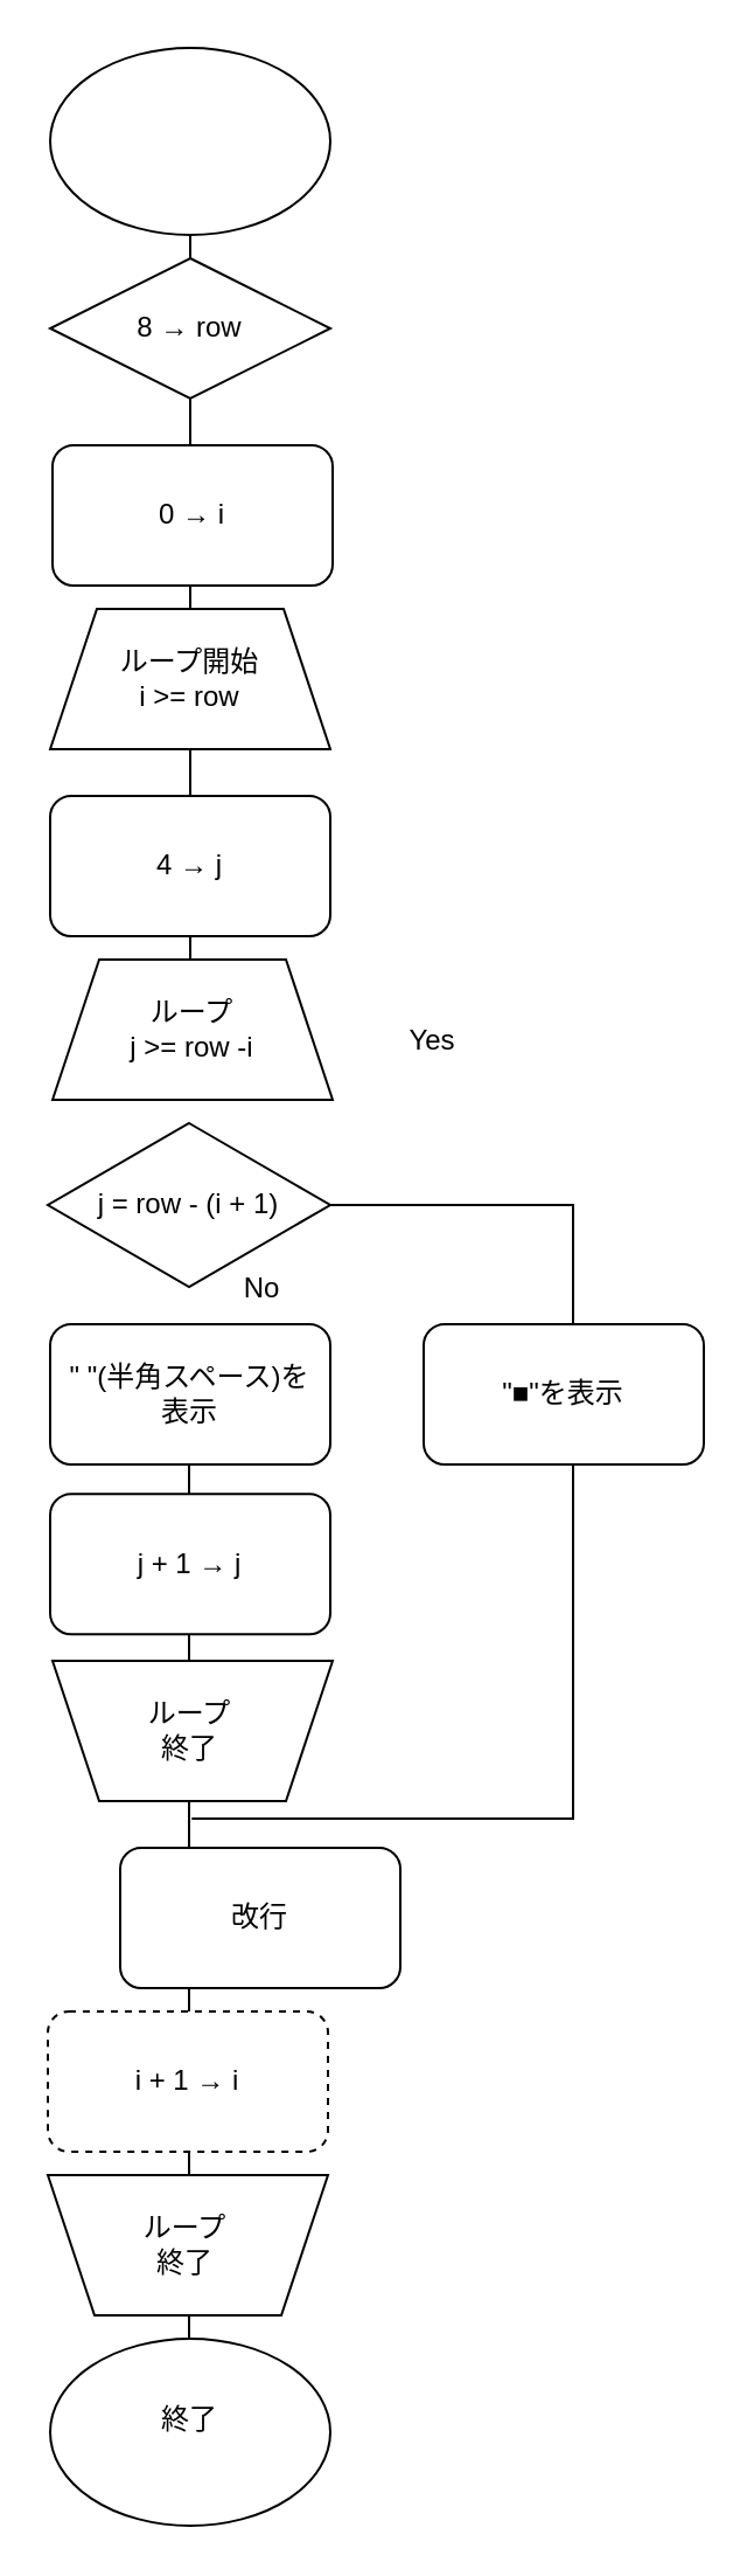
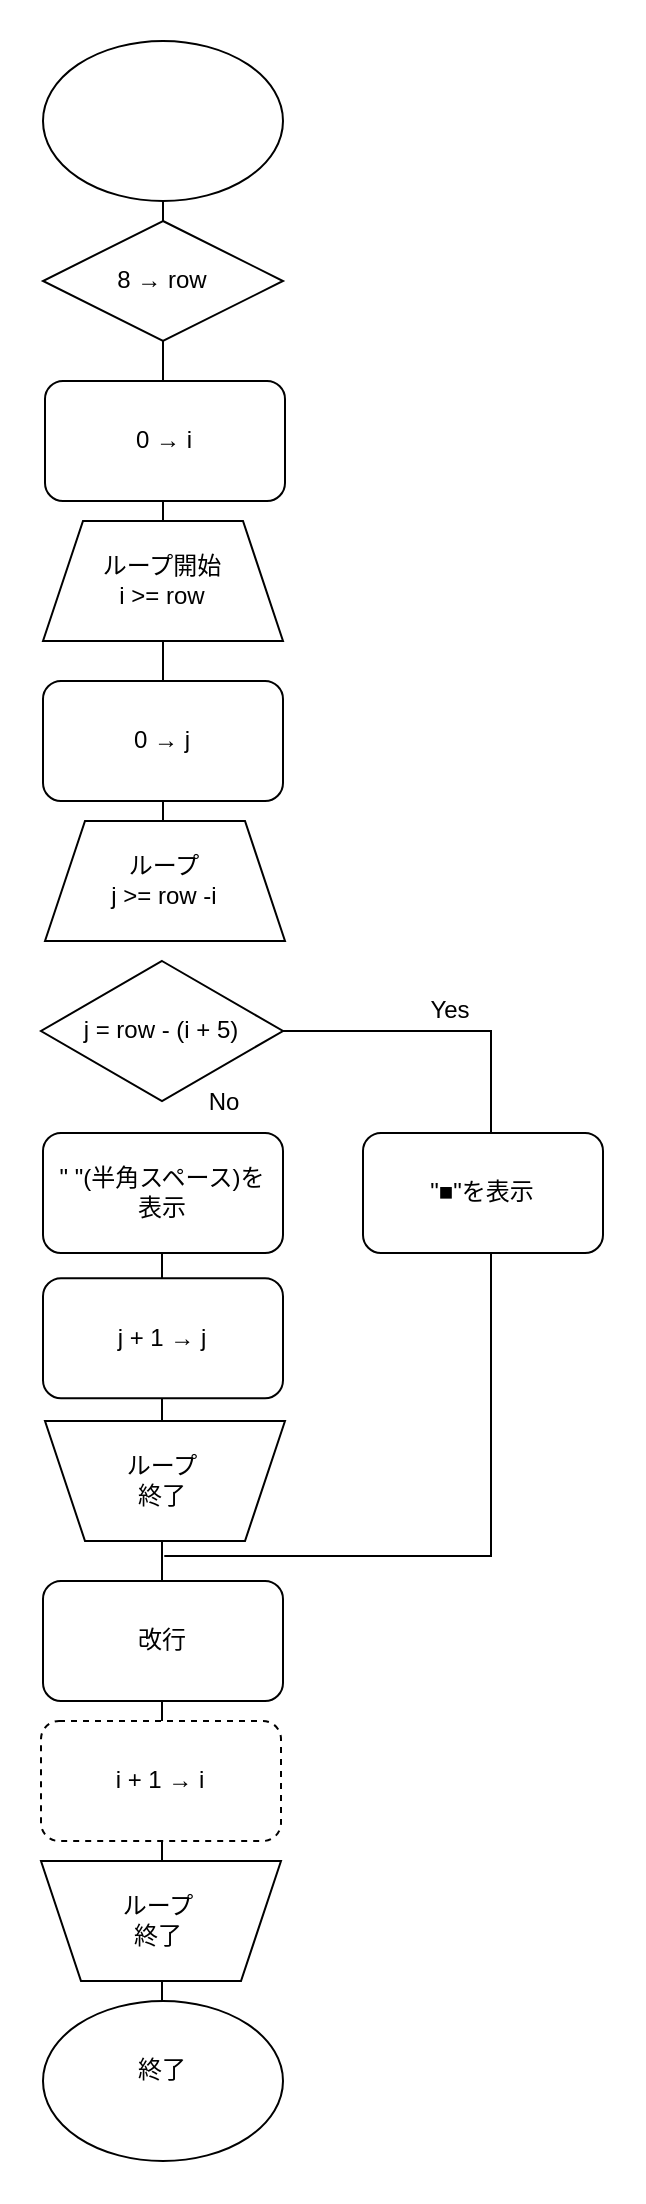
- <mxCell id="15" value="4 → j" style="rounded=1;whiteSpace=wrap;html=1;" parent="1" vertex="1"><mxGeometry x="21" y="340" width="120" height="60" as="geometry" /></mxCell>
+ <mxCell id="15" value="0 → j" style="rounded=1;whiteSpace=wrap;html=1;" parent="1" vertex="1"><mxGeometry x="21" y="340" width="120" height="60" as="geometry" /></mxCell>
- <mxCell id="25" value="Yes" style="text;html=1;align=center;verticalAlign=middle;whiteSpace=wrap;rounded=0;" parent="1" vertex="1"><mxGeometry x="155" y="430" width="60" height="30" as="geometry" /></mxCell>
+ <mxCell id="25" value="Yes" style="text;html=1;align=center;verticalAlign=middle;whiteSpace=wrap;rounded=0;" parent="1" vertex="1"><mxGeometry x="195" y="490" width="60" height="30" as="geometry" /></mxCell>
- <mxCell id="24" value="j = row - (i + 1)" style="rhombus;whiteSpace=wrap;html=1;" parent="1" vertex="1"><mxGeometry x="20" y="480" width="121" height="70" as="geometry" /></mxCell>
+ <mxCell id="24" value="j = row - (i + 5)" style="rhombus;whiteSpace=wrap;html=1;" parent="1" vertex="1"><mxGeometry x="20" y="480" width="121" height="70" as="geometry" /></mxCell>
- <mxCell id="9" value="改行" style="rounded=1;whiteSpace=wrap;html=1;" parent="1" vertex="1"><mxGeometry x="51" y="790" width="120" height="60" as="geometry" /></mxCell>
+ <mxCell id="9" value="改行" style="rounded=1;whiteSpace=wrap;html=1;" parent="1" vertex="1"><mxGeometry x="21" y="790" width="120" height="60" as="geometry" /></mxCell>
